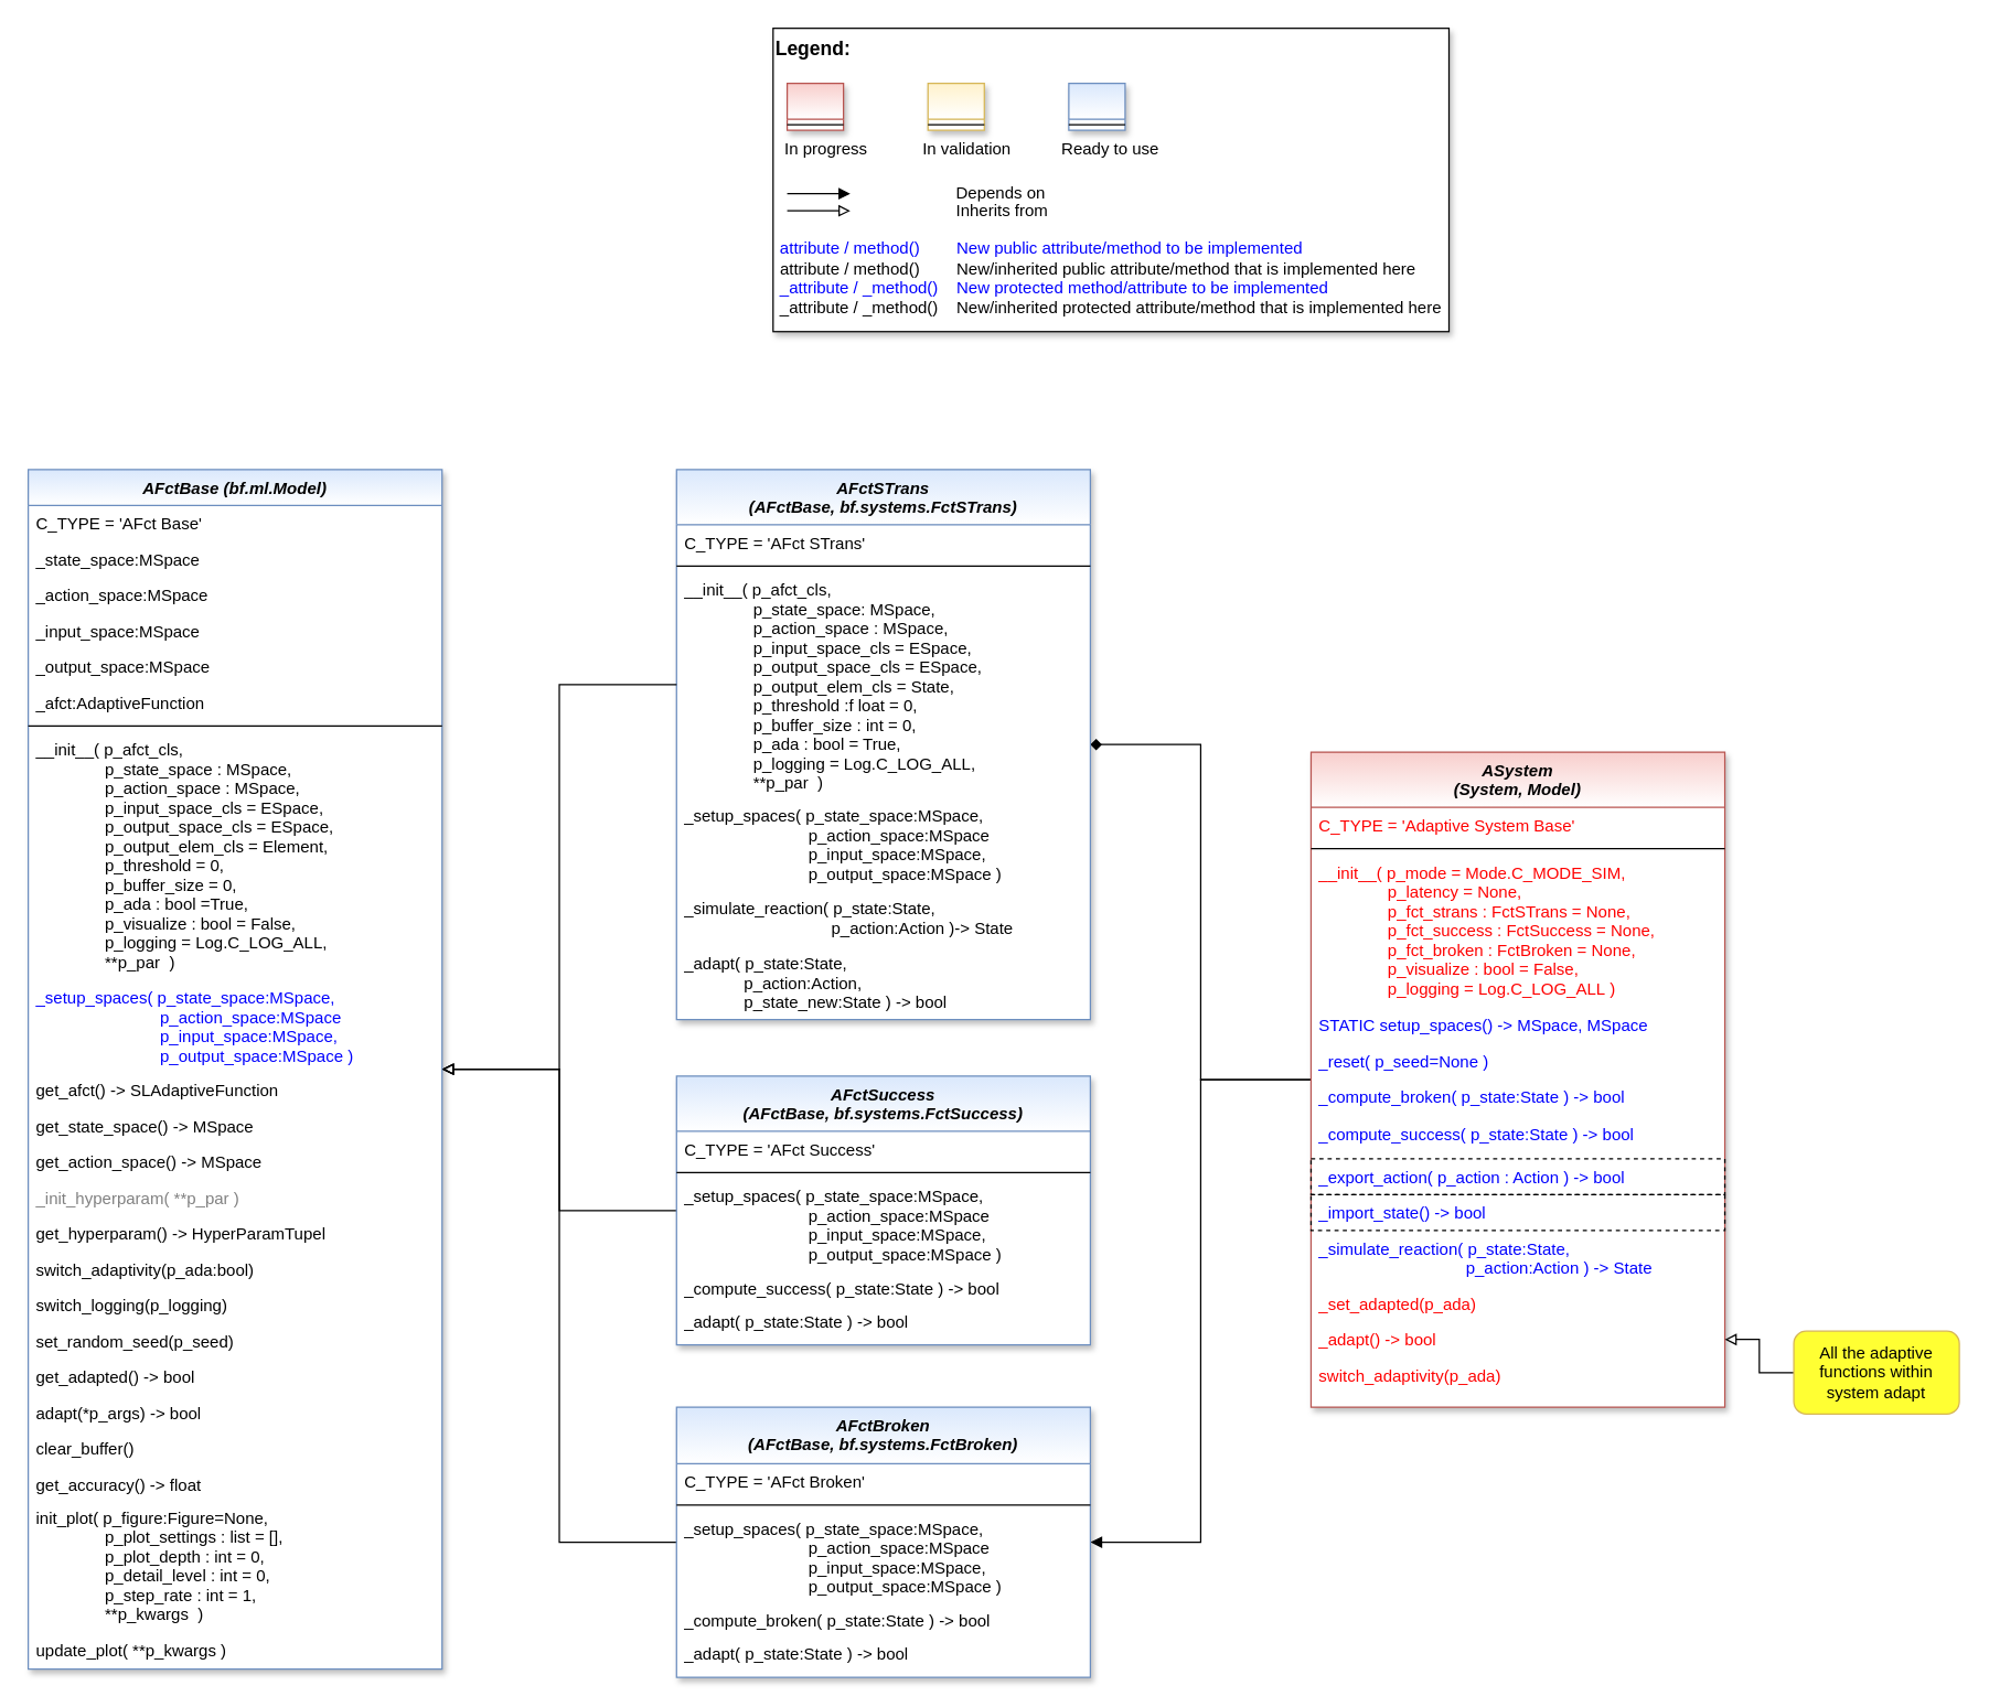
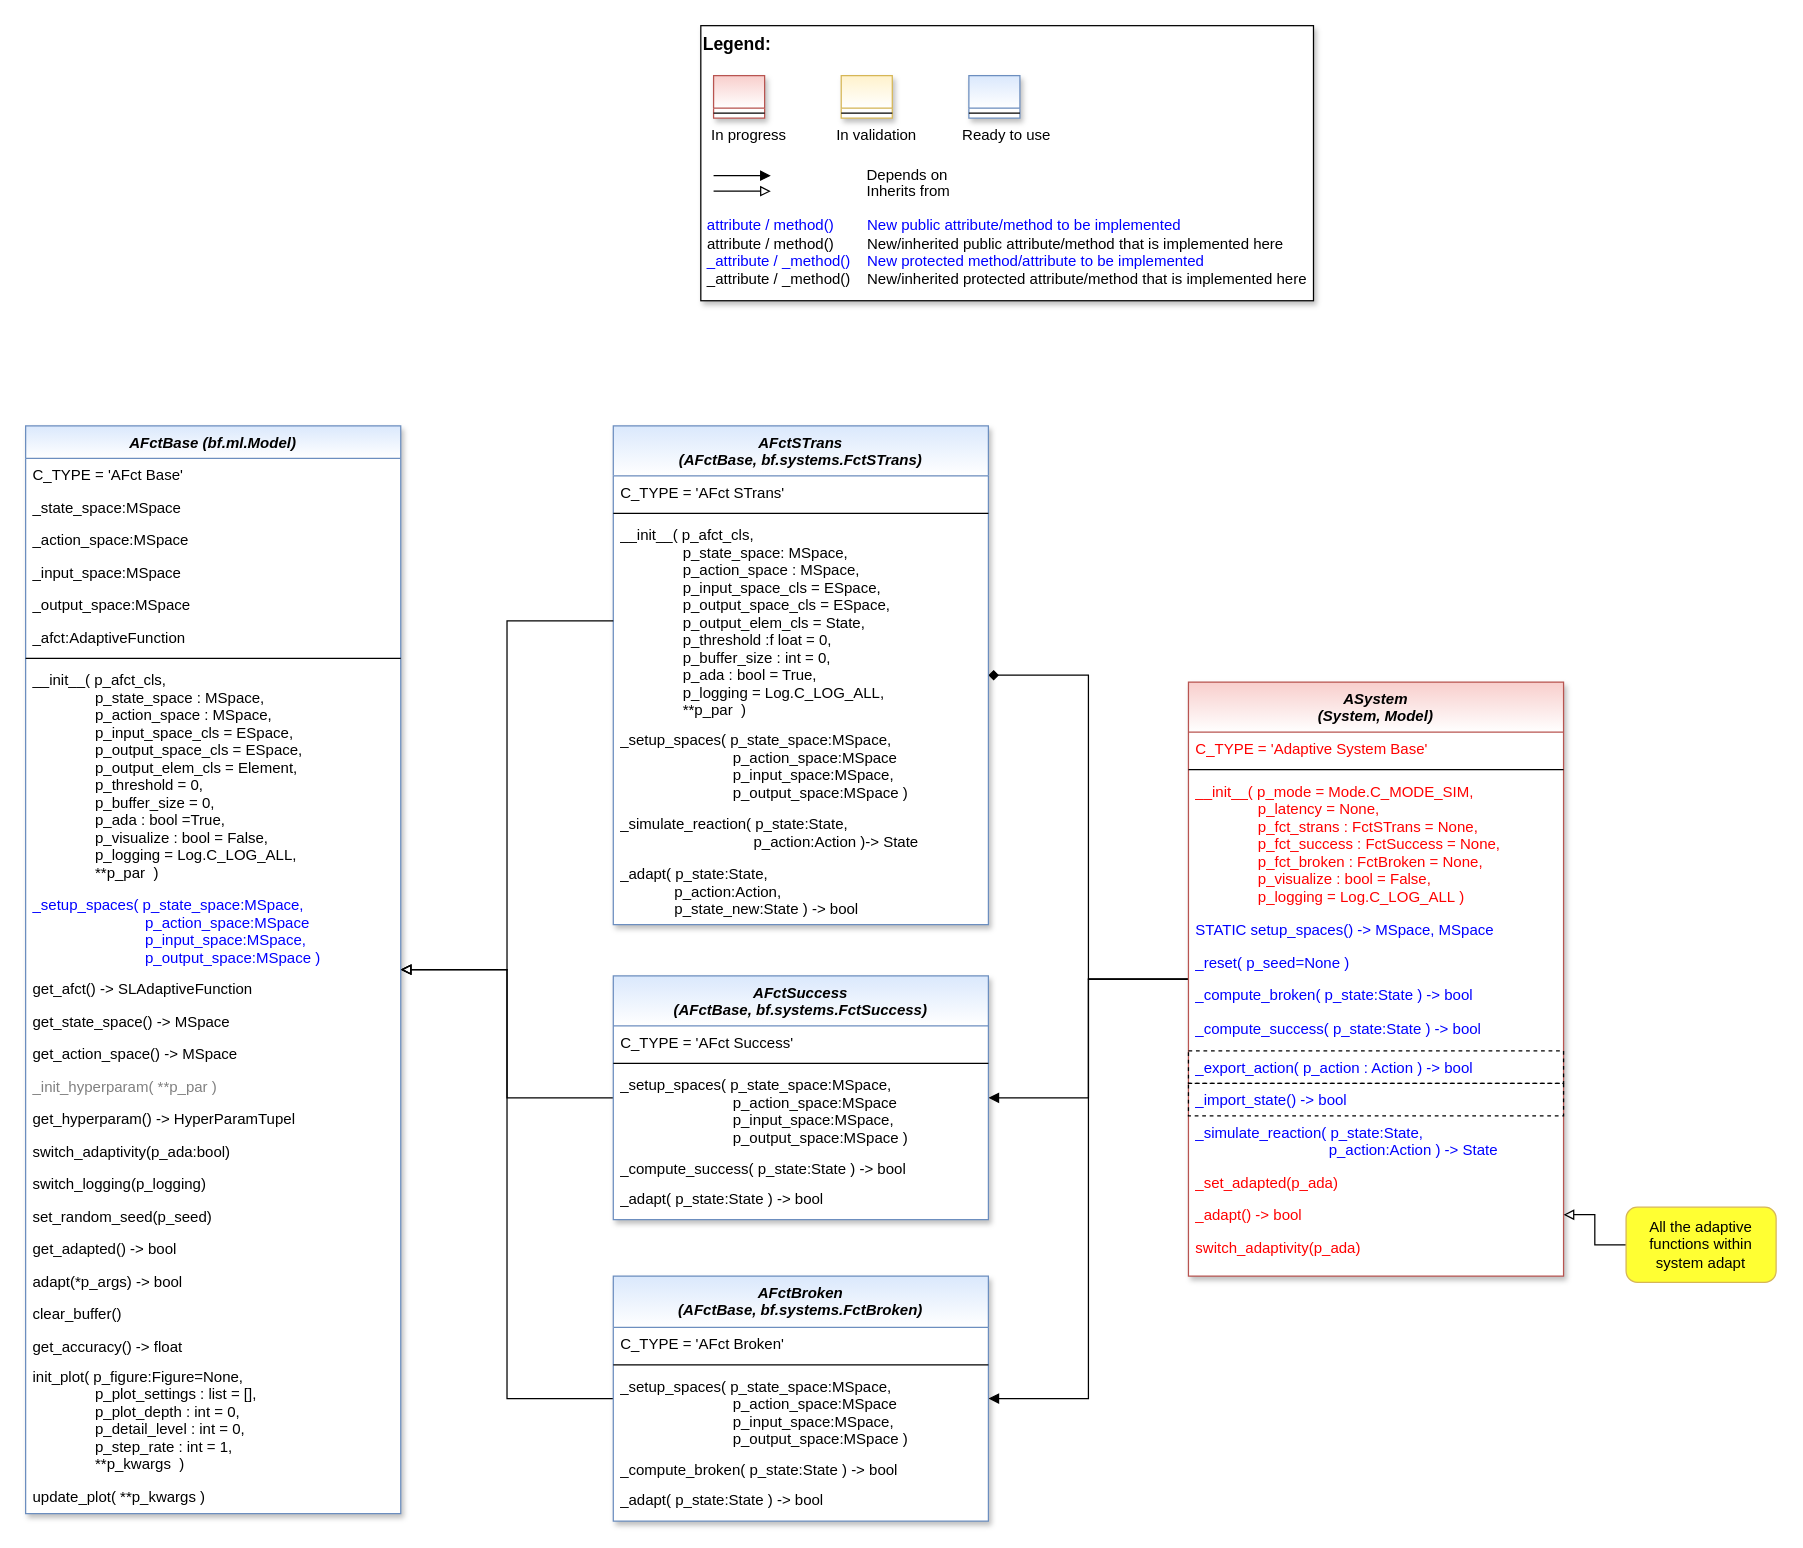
+ <mxCell id="3" style="edgeStyle=orthogonalEdgeStyle;rounded=0;orthogonalLoop=1;jettySize=auto;html=1;endArrow=block;endFill=1;" parent="1" source="5" target="32" edge="1"><mxGeometry relative="1" as="geometry" /></mxCell>
